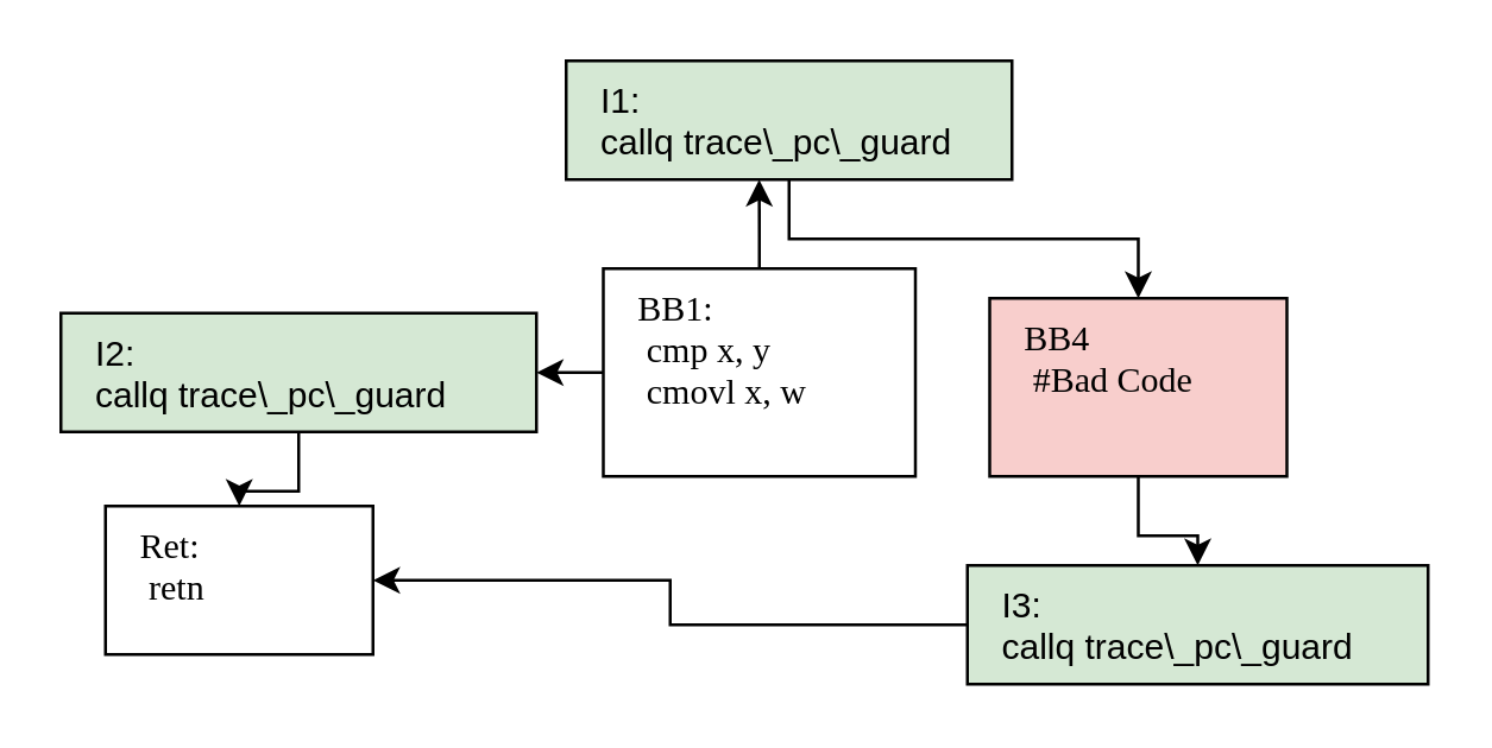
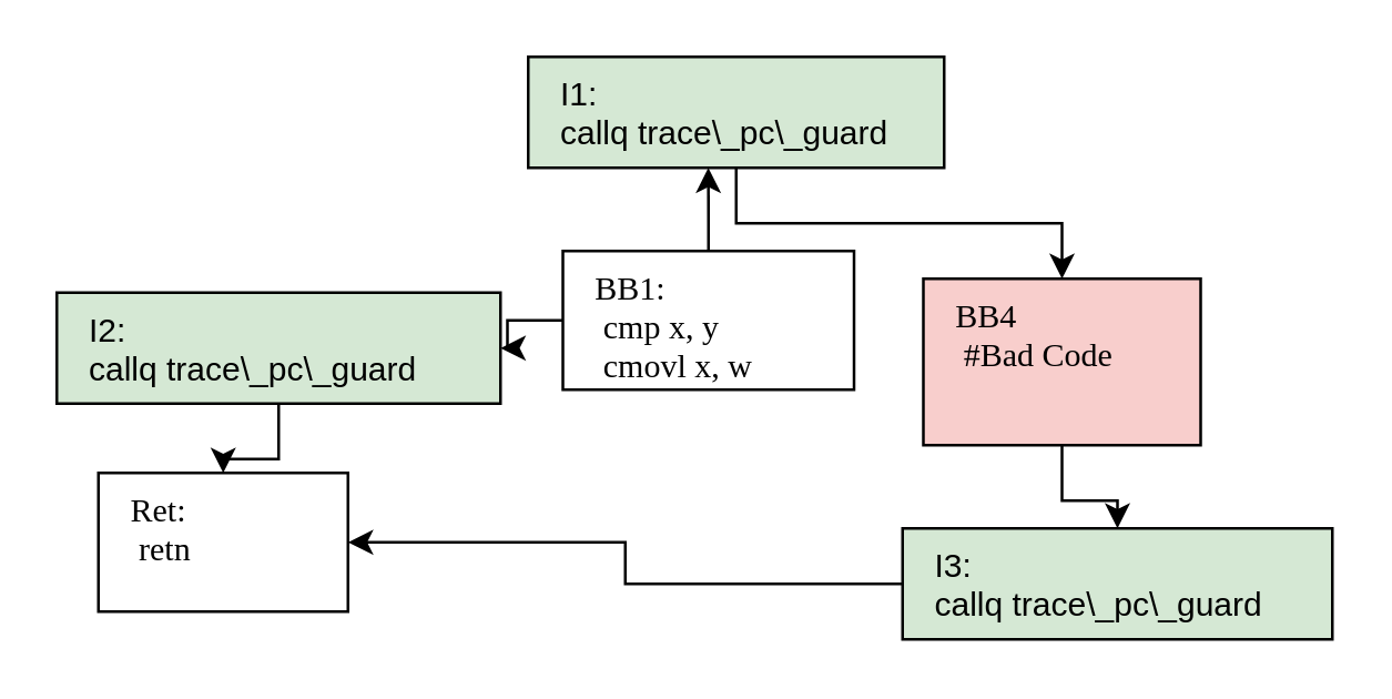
- <mxCell id="4" value="BB1:&#10; cmp x, y&#10; cmovl x, w" style="rounded=0;strokeColor=#000000;fillColor=none;align=left;fontFamily=Lucida Console;verticalAlign=top;spacingLeft=10;" vertex="1" parent="1"><mxGeometry x="202.5" y="90" width="105" height="70" as="geometry" /></mxCell>
+ <mxCell id="4" value="BB1:&#10; cmp x, y&#10; cmovl x, w" style="rounded=0;strokeColor=#000000;fillColor=none;align=left;fontFamily=Lucida Console;verticalAlign=top;spacingLeft=10;" vertex="1" parent="1"><mxGeometry x="202.5" y="90" width="105" height="50" as="geometry" /></mxCell>
